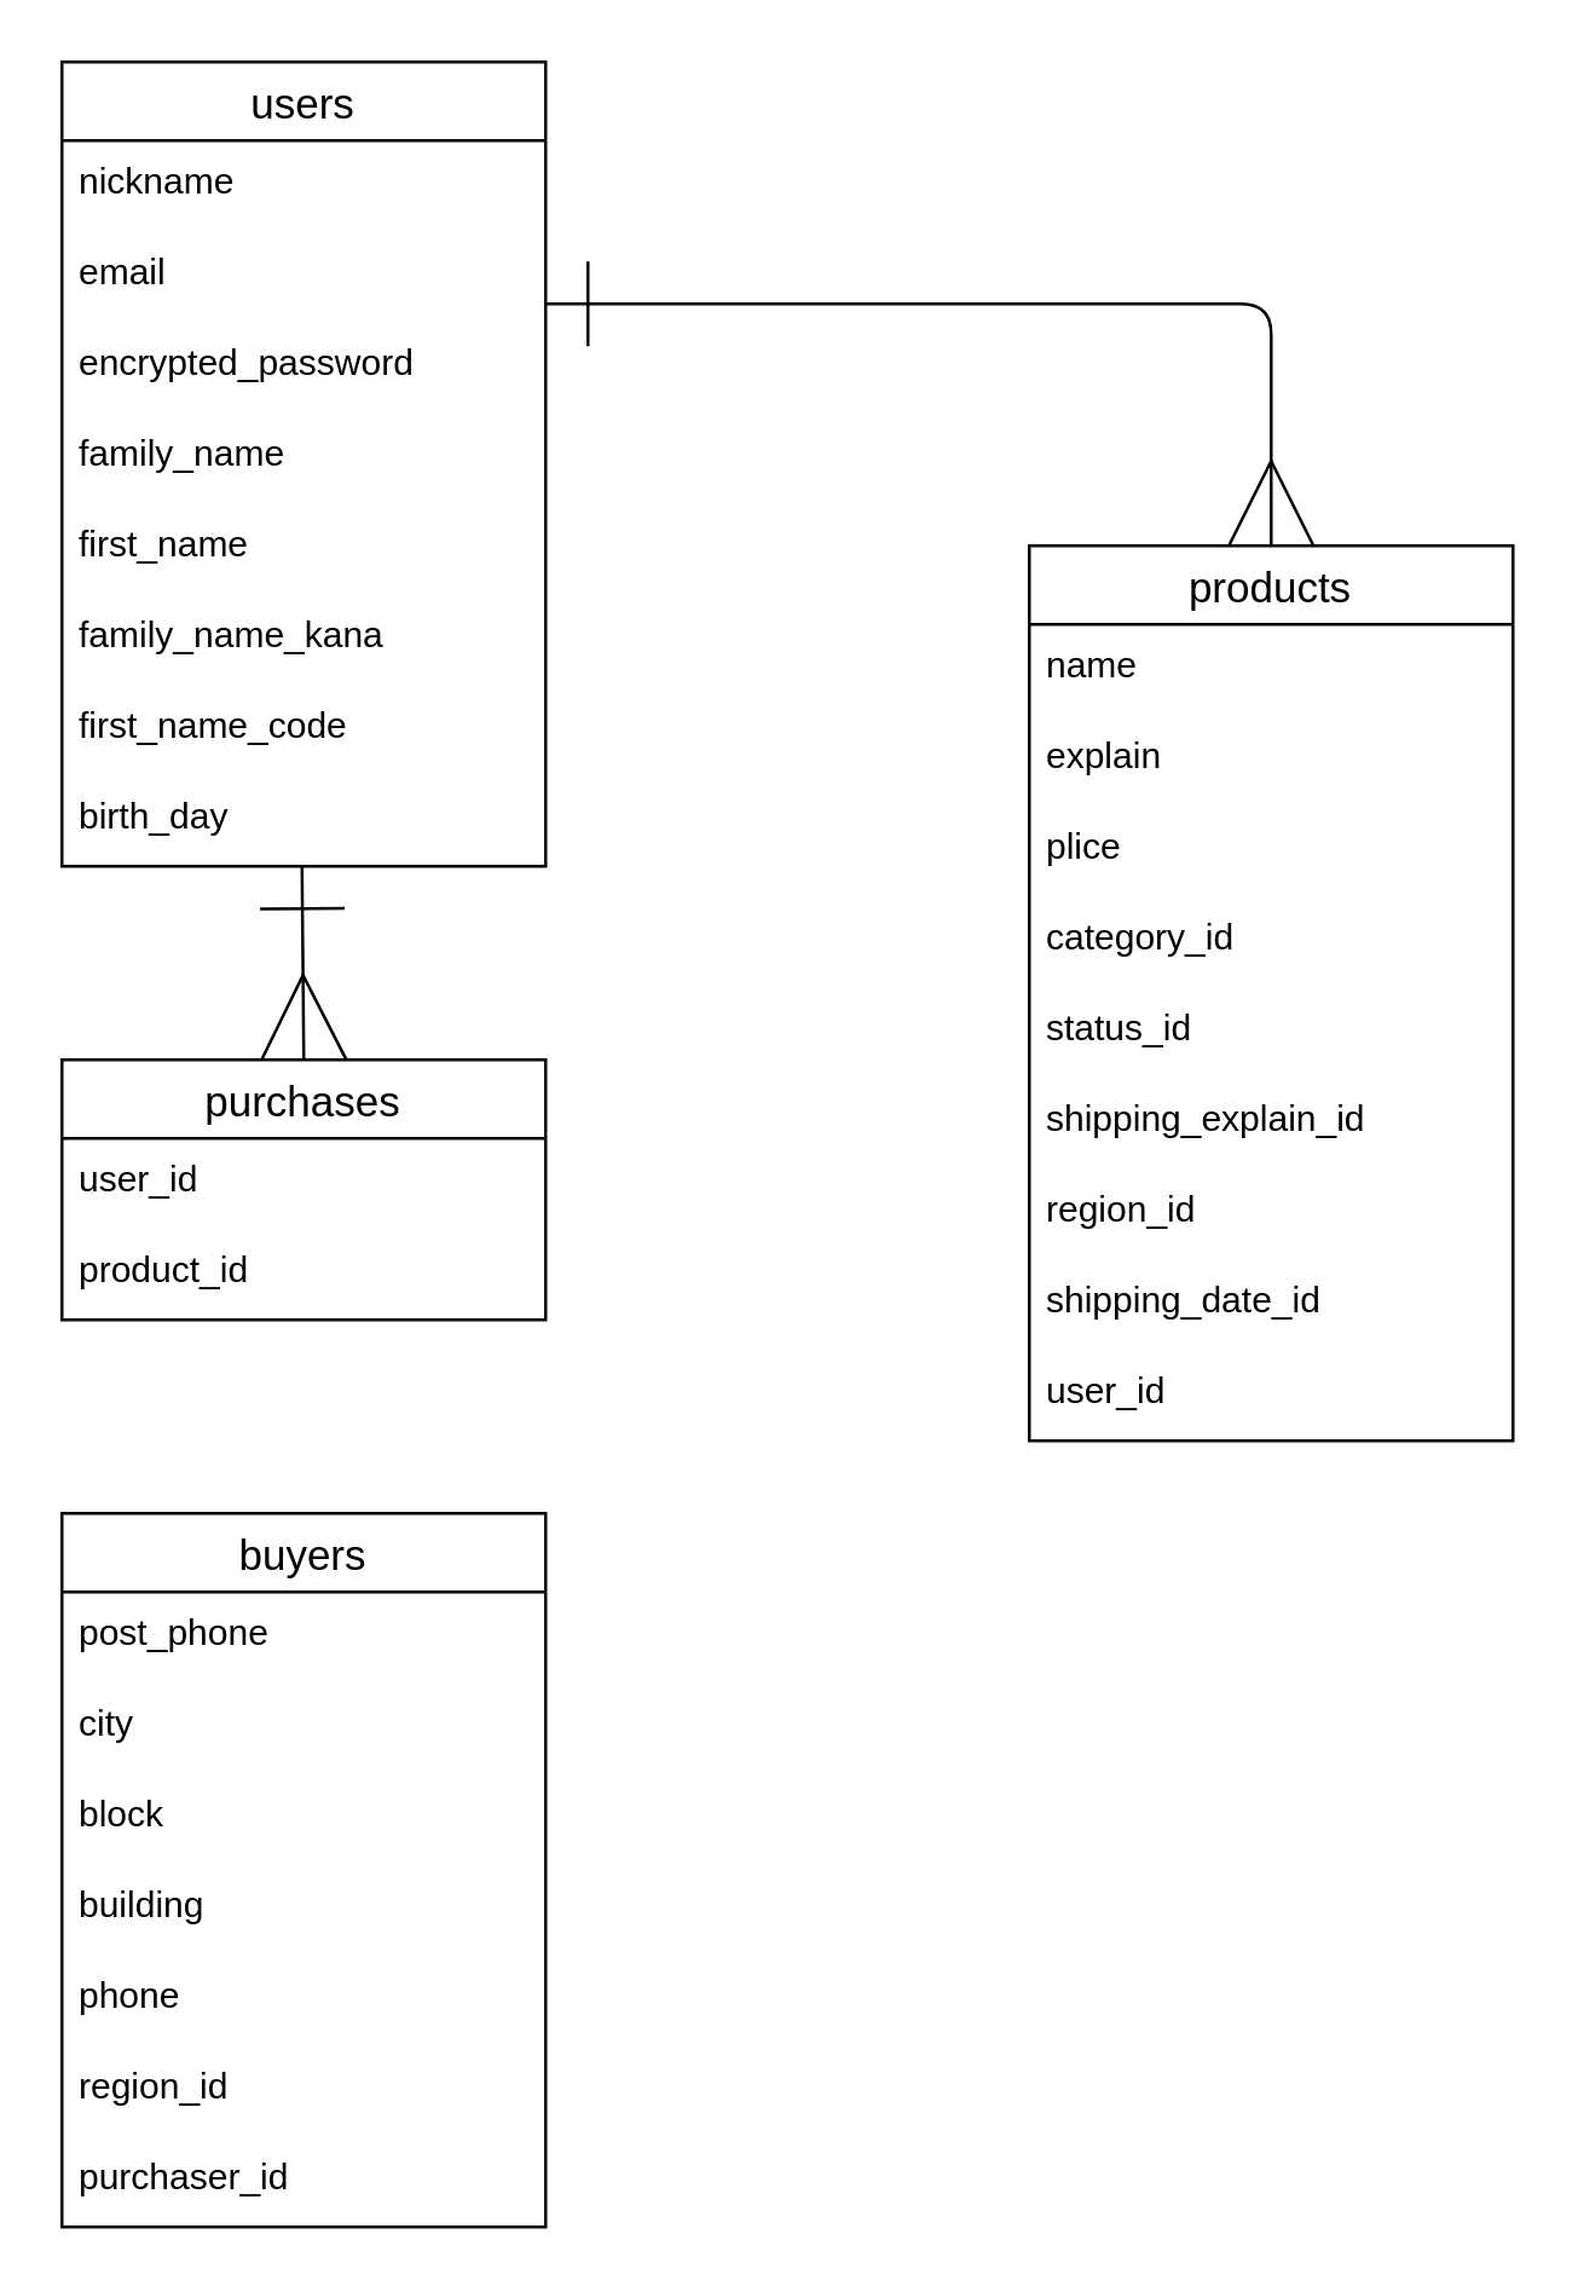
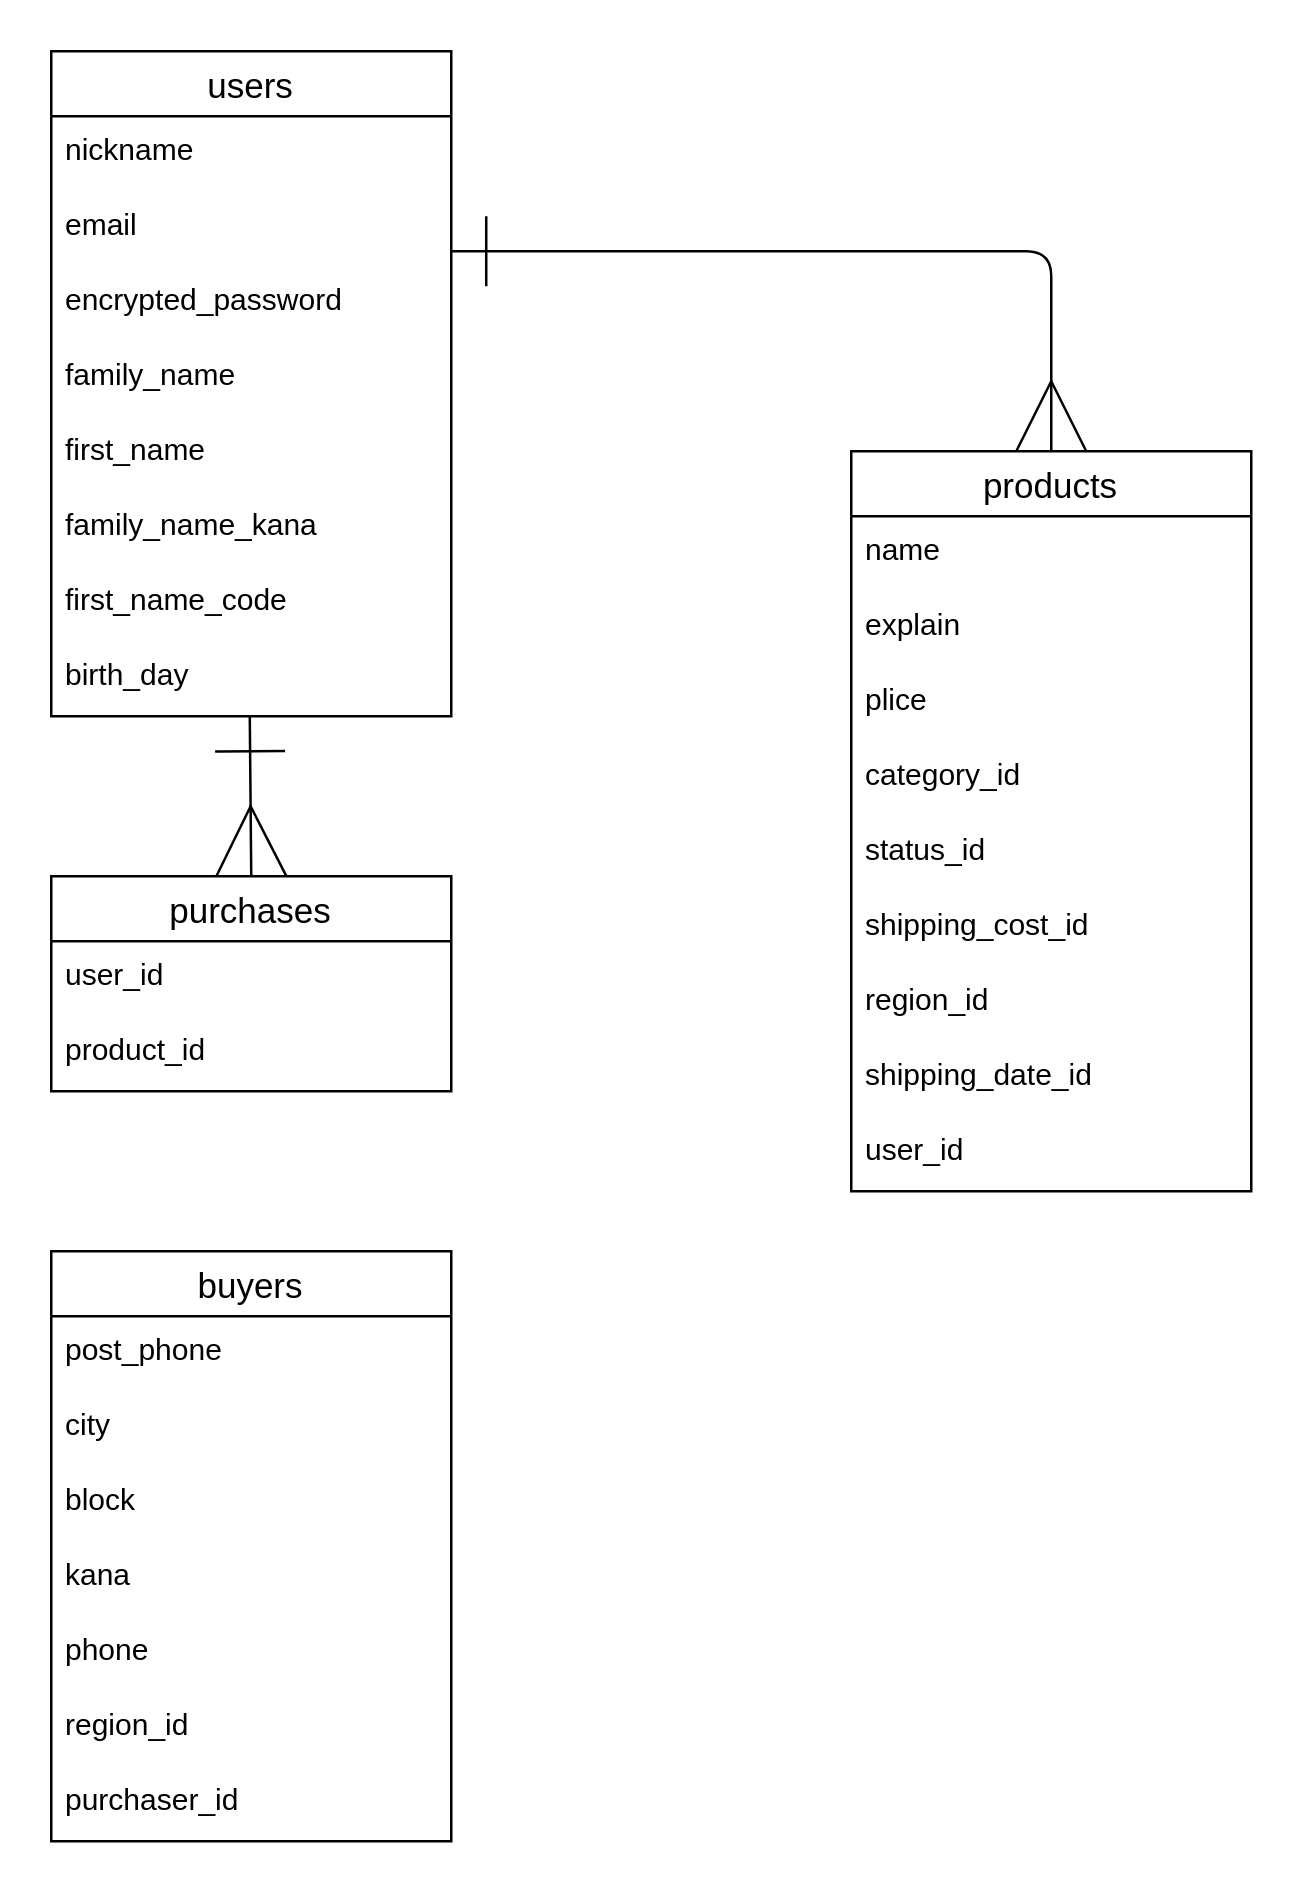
- <mxCell id="30" value="shipping_explain_id" style="text;strokeColor=none;fillColor=none;spacingLeft=4;spacingRight=4;overflow=hidden;rotatable=0;points=[[0,0.5],[1,0.5]];portConstraint=eastwest;fontSize=12;" parent="24" vertex="1"><mxGeometry y="176" width="160" height="30" as="geometry" /></mxCell>
+ <mxCell id="30" value="shipping_cost_id" style="text;strokeColor=none;fillColor=none;spacingLeft=4;spacingRight=4;overflow=hidden;rotatable=0;points=[[0,0.5],[1,0.5]];portConstraint=eastwest;fontSize=12;" parent="24" vertex="1"><mxGeometry y="176" width="160" height="30" as="geometry" /></mxCell>
- <mxCell id="18" value="building" style="text;strokeColor=none;fillColor=none;spacingLeft=4;spacingRight=4;overflow=hidden;rotatable=0;points=[[0,0.5],[1,0.5]];portConstraint=eastwest;fontSize=12;" parent="14" vertex="1"><mxGeometry y="116" width="160" height="30" as="geometry" /></mxCell>
+ <mxCell id="18" value="kana" style="text;strokeColor=none;fillColor=none;spacingLeft=4;spacingRight=4;overflow=hidden;rotatable=0;points=[[0,0.5],[1,0.5]];portConstraint=eastwest;fontSize=12;" parent="14" vertex="1"><mxGeometry y="116" width="160" height="30" as="geometry" /></mxCell>
